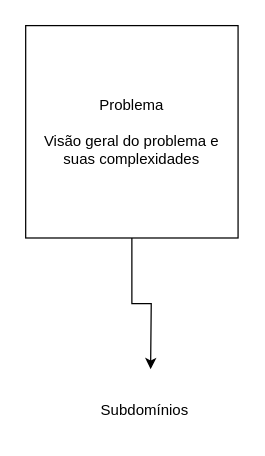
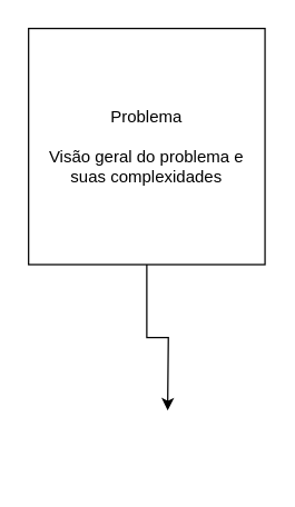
- <mxCell id="4" value="Subdomínios" style="text;html=1;align=center;verticalAlign=middle;resizable=0;points=[];autosize=1;strokeColor=none;fillColor=none;" vertex="1" parent="1"><mxGeometry x="70" y="313" width="90" height="30" as="geometry" /></mxCell>
